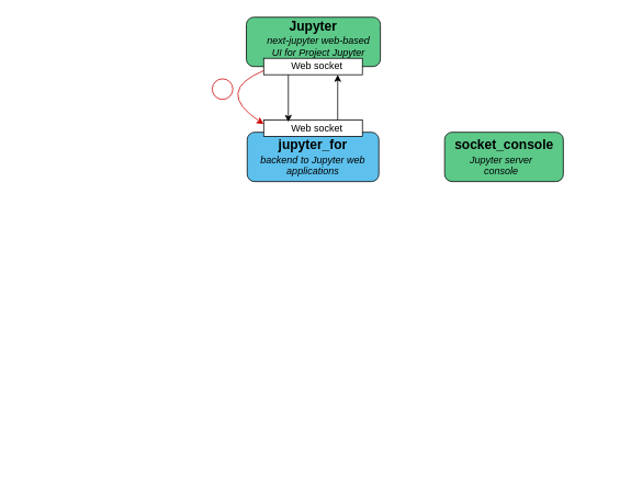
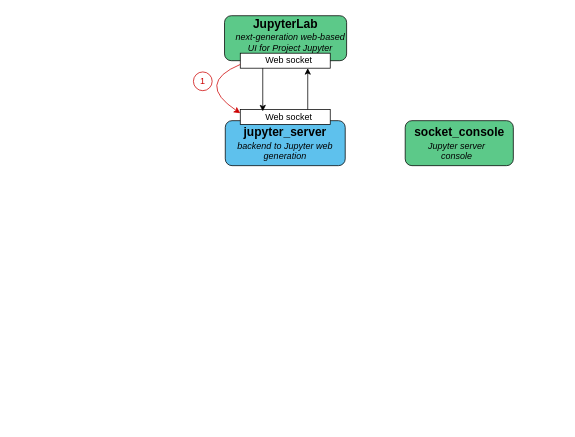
- <mxCell id="10" value="&lt;b&gt;Jupyter&lt;/b&gt;" style="text;html=1;strokeColor=none;fillColor=none;align=center;verticalAlign=middle;whiteSpace=wrap;rounded=0;fontSize=16;" vertex="1" parent="8"><mxGeometry x="40.71" width="81.429" height="22.5" as="geometry" /></mxCell>
+ <mxCell id="10" value="&lt;b&gt;JupyterLab&lt;/b&gt;" style="text;html=1;strokeColor=none;fillColor=none;align=center;verticalAlign=middle;whiteSpace=wrap;rounded=0;fontSize=16;" vertex="1" parent="8"><mxGeometry x="40.71" width="81.429" height="22.5" as="geometry" /></mxCell>
- <mxCell id="11" value="&lt;i&gt;next-jupyter web-based&lt;br&gt;UI for Project Jupyter&lt;/i&gt;" style="text;whiteSpace=wrap;html=1;align=center;" vertex="1" parent="8"><mxGeometry y="15" width="176.429" height="30" as="geometry" /></mxCell>
+ <mxCell id="11" value="&lt;i&gt;next-generation web-based&lt;br&gt;UI for Project Jupyter&lt;/i&gt;" style="text;whiteSpace=wrap;html=1;align=center;" vertex="1" parent="8"><mxGeometry y="15" width="176.429" height="30" as="geometry" /></mxCell>
+ <mxCell id="56" value="1" style="text;html=1;strokeColor=none;fillColor=none;align=center;verticalAlign=middle;whiteSpace=wrap;rounded=0;fontColor=#CC0000;" vertex="1" parent="1"><mxGeometry x="260" y="97.5" width="20" height="20" as="geometry" /></mxCell>
- <mxCell id="14" value="&lt;b&gt;&lt;font style=&quot;font-size: 16px;&quot;&gt;jupyter_for&lt;/font&gt;&lt;/b&gt;" style="text;html=1;strokeColor=none;fillColor=none;align=center;verticalAlign=middle;whiteSpace=wrap;rounded=0;labelBackgroundColor=none;fontSize=12;" vertex="1" parent="12"><mxGeometry x="40" width="80" height="30" as="geometry" /></mxCell>
+ <mxCell id="14" value="&lt;b&gt;&lt;font style=&quot;font-size: 16px;&quot;&gt;jupyter_server&lt;/font&gt;&lt;/b&gt;" style="text;html=1;strokeColor=none;fillColor=none;align=center;verticalAlign=middle;whiteSpace=wrap;rounded=0;labelBackgroundColor=none;fontSize=12;" vertex="1" parent="12"><mxGeometry x="40" width="80" height="30" as="geometry" /></mxCell>
- <mxCell id="15" value="&lt;i&gt;backend to Jupyter web applications&lt;/i&gt;" style="text;whiteSpace=wrap;html=1;fontSize=12;align=center;" vertex="1" parent="12"><mxGeometry y="20" width="160" height="40" as="geometry" /></mxCell>
+ <mxCell id="15" value="&lt;i&gt;backend to Jupyter web generation&lt;/i&gt;" style="text;whiteSpace=wrap;html=1;fontSize=12;align=center;" vertex="1" parent="12"><mxGeometry y="20" width="160" height="40" as="geometry" /></mxCell>
